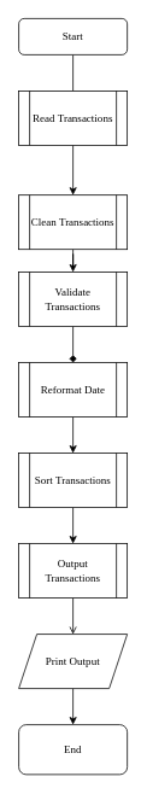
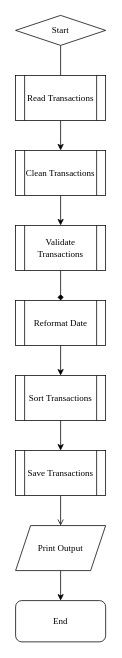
- <mxCell id="3" value="Start" style="rounded=1;whiteSpace=wrap;html=1;fontSize=12;glass=0;strokeWidth=1;shadow=0;fontFamily=Times New Roman;" parent="1" vertex="1"><mxGeometry x="20" y="20" width="120" height="40" as="geometry" /></mxCell>
+ <mxCell id="3" value="Start" style="rhombus;whiteSpace=wrap;html=1;fontSize=12;glass=0;strokeWidth=1;shadow=0;fontFamily=Times New Roman;" parent="1" vertex="1"><mxGeometry x="20" y="20" width="120" height="40" as="geometry" /></mxCell>
- <mxCell id="7" value="Clean Transactions" style="shape=process;whiteSpace=wrap;html=1;backgroundOutline=1;fontFamily=Times New Roman;" parent="1" vertex="1"><mxGeometry x="20" y="215" width="120" height="60" as="geometry" /></mxCell>
+ <mxCell id="7" value="Clean Transactions" style="shape=process;whiteSpace=wrap;html=1;backgroundOutline=1;fontFamily=Times New Roman;" parent="1" vertex="1"><mxGeometry x="20" y="200" width="120" height="60" as="geometry" /></mxCell>
- <mxCell id="16" value="Output Transactions" style="shape=process;whiteSpace=wrap;html=1;backgroundOutline=1;fontFamily=Times New Roman;" parent="1" vertex="1"><mxGeometry x="20" y="600" width="120" height="60" as="geometry" /></mxCell>
+ <mxCell id="16" value="Save Transactions" style="shape=process;whiteSpace=wrap;html=1;backgroundOutline=1;fontFamily=Times New Roman;" parent="1" vertex="1"><mxGeometry x="20" y="600" width="120" height="60" as="geometry" /></mxCell>
